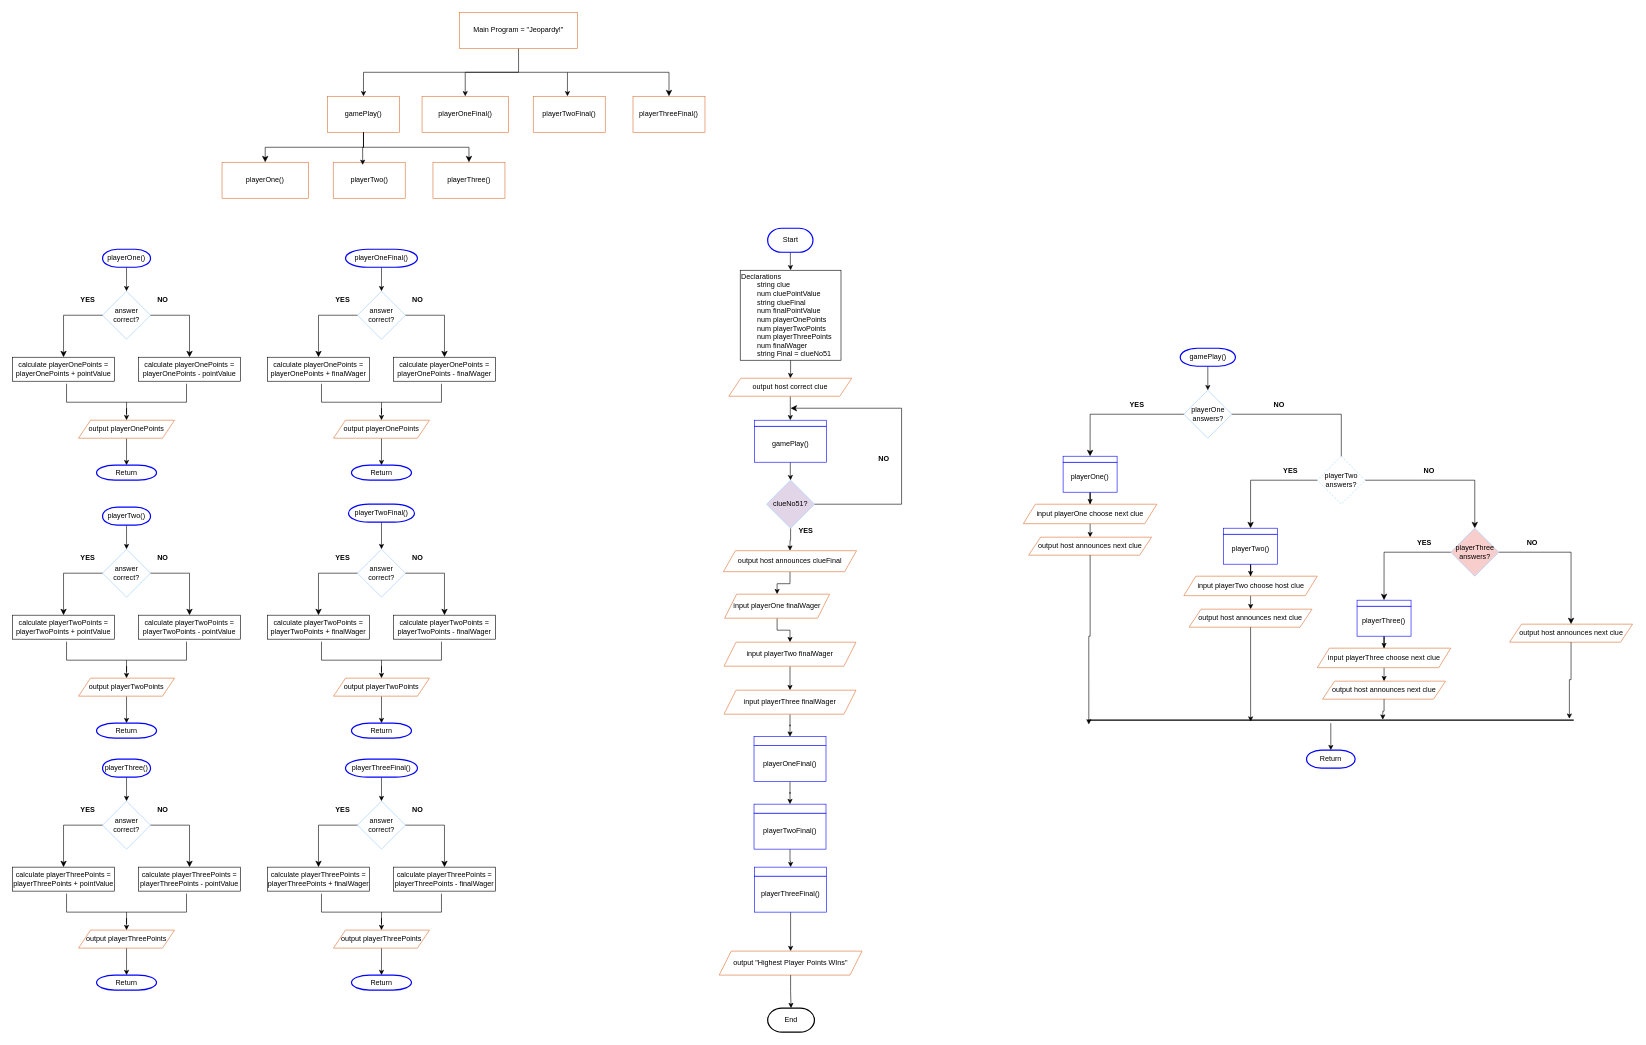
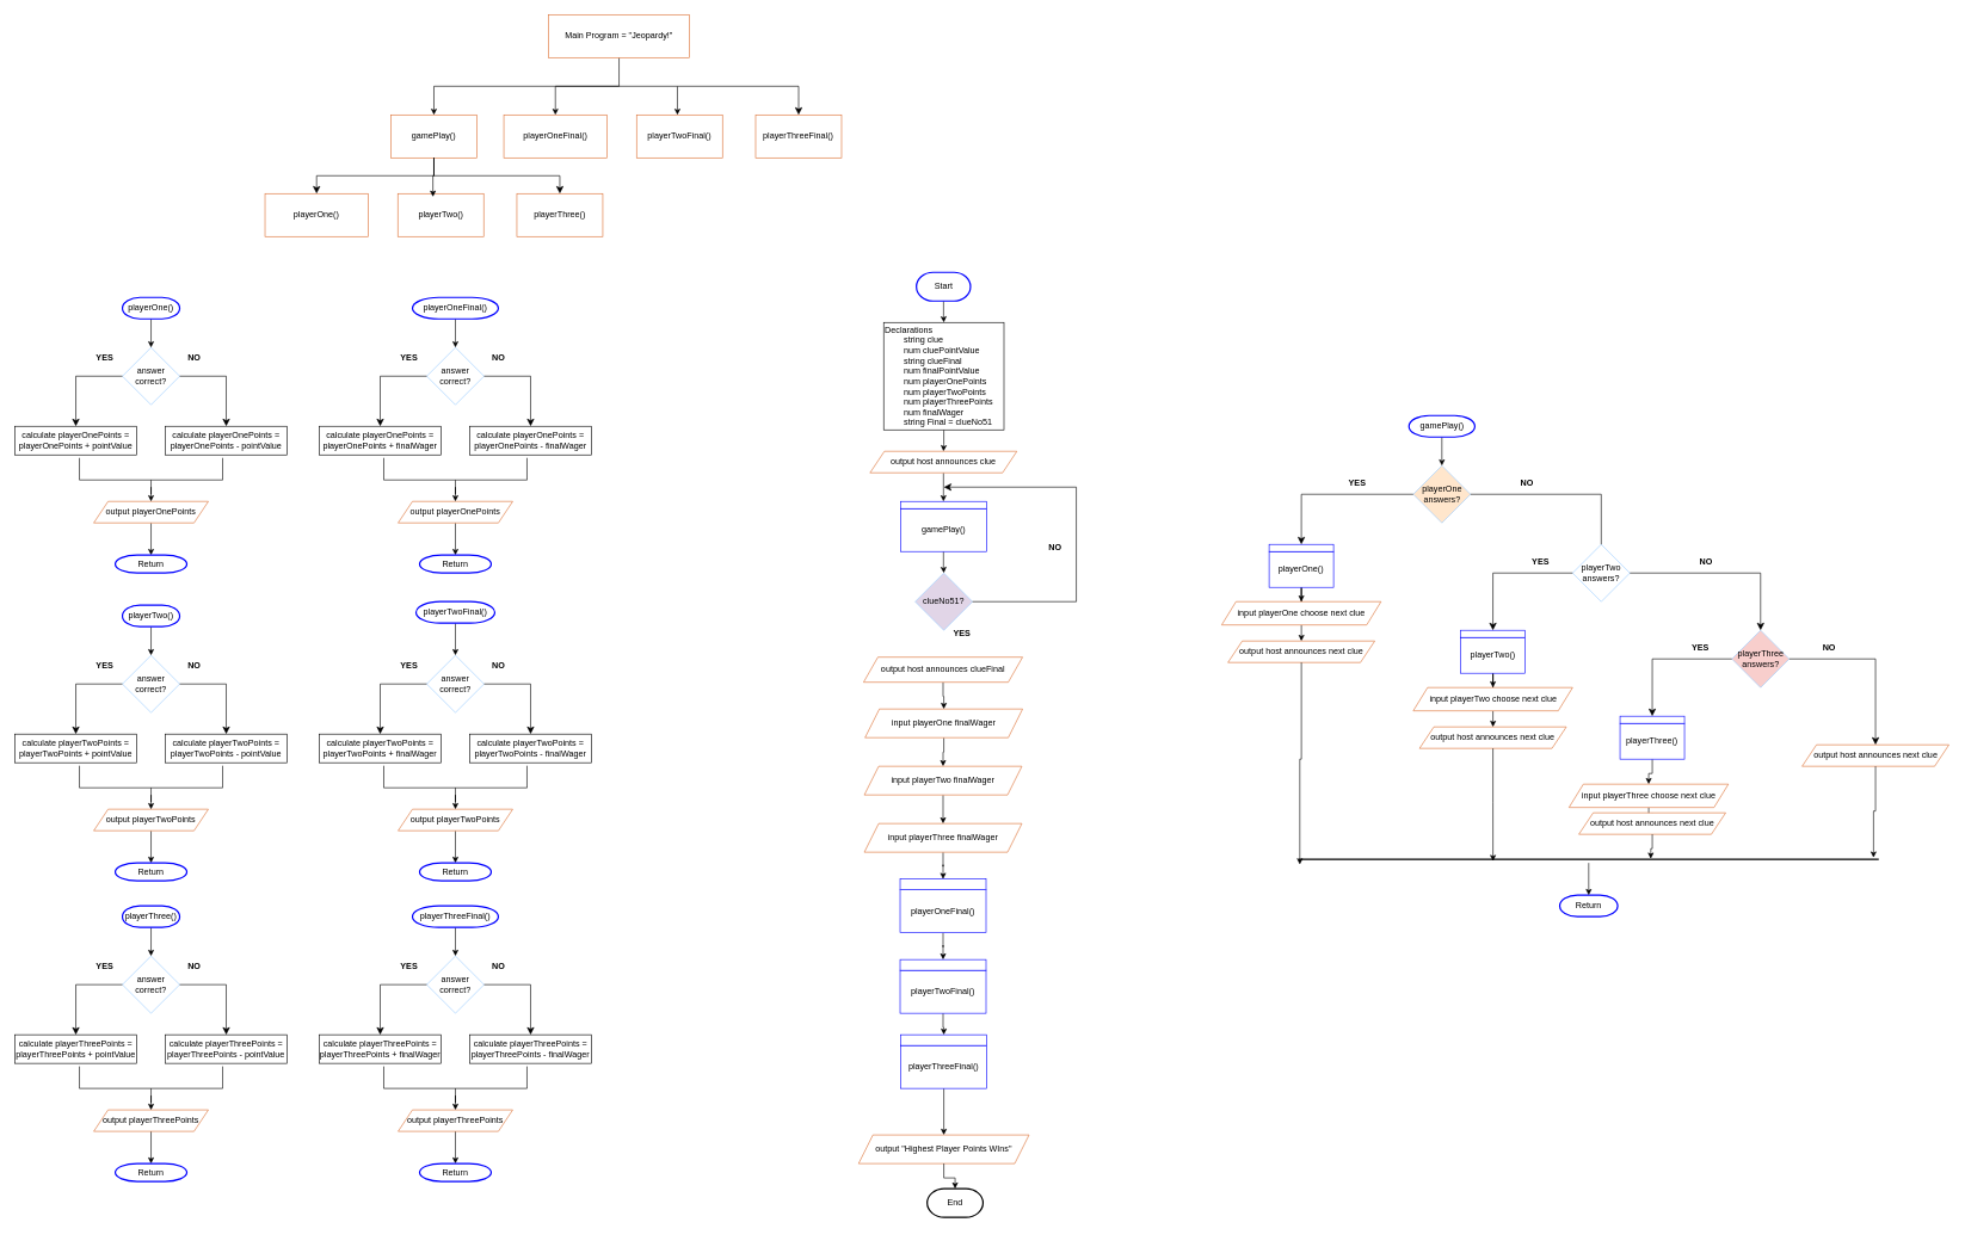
- <mxCell id="7" value="output host correct clue" style="shape=parallelogram;perimeter=parallelogramPerimeter;whiteSpace=wrap;html=1;fixedSize=1;strokeColor=#DC7135;" vertex="1" parent="1"><mxGeometry x="1214" y="630" width="205" height="30" as="geometry" /></mxCell>
+ <mxCell id="7" value="output host announces clue" style="shape=parallelogram;perimeter=parallelogramPerimeter;whiteSpace=wrap;html=1;fixedSize=1;strokeColor=#DC7135;" vertex="1" parent="1"><mxGeometry x="1214" y="630" width="205" height="30" as="geometry" /></mxCell>
- <mxCell id="8" value="playerOne answers?" style="rhombus;whiteSpace=wrap;html=1;strokeColor=#99CCFF;" vertex="1" parent="1"><mxGeometry x="1972.5" y="650" width="80" height="80" as="geometry" /></mxCell>
+ <mxCell id="8" value="playerOne answers?" style="rhombus;whiteSpace=wrap;html=1;strokeColor=#99CCFF;fillColor=#ffe6cc;" vertex="1" parent="1"><mxGeometry x="1972.5" y="650" width="80" height="80" as="geometry" /></mxCell>
- <mxCell id="58" value="playerTwo answers?" style="rhombus;whiteSpace=wrap;html=1;strokeColor=#99CCFF;dashed=1;" vertex="1" parent="1"><mxGeometry x="2195" y="760" width="80" height="80" as="geometry" /></mxCell>
+ <mxCell id="58" value="playerTwo answers?" style="rhombus;whiteSpace=wrap;html=1;strokeColor=#99CCFF;" vertex="1" parent="1"><mxGeometry x="2195" y="760" width="80" height="80" as="geometry" /></mxCell>
- <mxCell id="96" style="edgeStyle=orthogonalEdgeStyle;rounded=0;orthogonalLoop=1;jettySize=auto;html=1;entryX=0.5;entryY=0;entryDx=0;entryDy=0;" edge="1" parent="1" source="97" target="99"><mxGeometry relative="1" as="geometry" /></mxCell>
- <mxCell id="63" value="input playerTwo choose host clue" style="shape=parallelogram;perimeter=parallelogramPerimeter;whiteSpace=wrap;html=1;fixedSize=1;strokeColor=#DC7135;" vertex="1" parent="1"><mxGeometry x="1972.5" y="960" width="222.5" height="32.5" as="geometry" /></mxCell>
+ <mxCell id="63" value="input playerTwo choose next clue" style="shape=parallelogram;perimeter=parallelogramPerimeter;whiteSpace=wrap;html=1;fixedSize=1;strokeColor=#DC7135;" vertex="1" parent="1"><mxGeometry x="1972.5" y="960" width="222.5" height="32.5" as="geometry" /></mxCell>
- <mxCell id="101" value="input playerOne finalWager" style="shape=parallelogram;perimeter=parallelogramPerimeter;whiteSpace=wrap;html=1;fixedSize=1;strokeColor=#DC7135;" vertex="1" parent="1"><mxGeometry x="1207" y="990" width="175" height="40" as="geometry" /></mxCell>
+ <mxCell id="101" value="input playerOne finalWager" style="shape=parallelogram;perimeter=parallelogramPerimeter;whiteSpace=wrap;html=1;fixedSize=1;strokeColor=#DC7135;" vertex="1" parent="1"><mxGeometry x="1207" y="990" width="220" height="40" as="geometry" /></mxCell>
- <mxCell id="75" value="input playerThree choose next clue" style="shape=parallelogram;perimeter=parallelogramPerimeter;whiteSpace=wrap;html=1;fixedSize=1;strokeColor=#DC7135;" vertex="1" parent="1"><mxGeometry x="2195" y="1080" width="222.5" height="32.5" as="geometry" /></mxCell>
+ <mxCell id="75" value="input playerThree choose next clue" style="shape=parallelogram;perimeter=parallelogramPerimeter;whiteSpace=wrap;html=1;fixedSize=1;strokeColor=#DC7135;" vertex="1" parent="1"><mxGeometry x="2190" y="1095" width="222.5" height="32.5" as="geometry" /></mxCell>
- <mxCell id="161" value="End" style="strokeWidth=2;html=1;shape=mxgraph.flowchart.terminator;whiteSpace=wrap;" vertex="1" parent="1"><mxGeometry x="1278.75" y="1680" width="78" height="40" as="geometry" /></mxCell>
+ <mxCell id="161" value="End" style="strokeWidth=2;html=1;shape=mxgraph.flowchart.terminator;whiteSpace=wrap;" vertex="1" parent="1"><mxGeometry x="1293.75" y="1660" width="78" height="40" as="geometry" /></mxCell>
